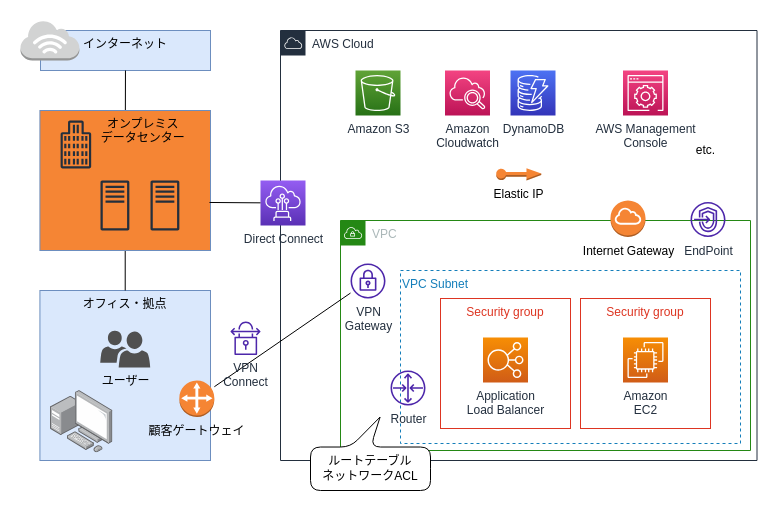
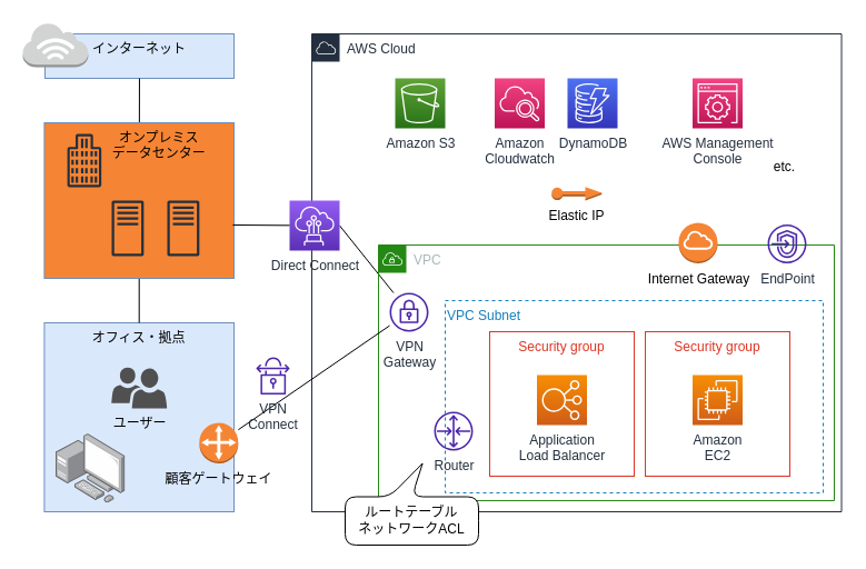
+ <mxCell id="7" style="edgeStyle=none;html=1;endArrow=none;endFill=0;exitX=1;exitY=0.5;exitDx=0;exitDy=0;exitPerimeter=0;" parent="6" source="8" target="24" edge="1"><mxGeometry relative="1" as="geometry" /></mxCell>
